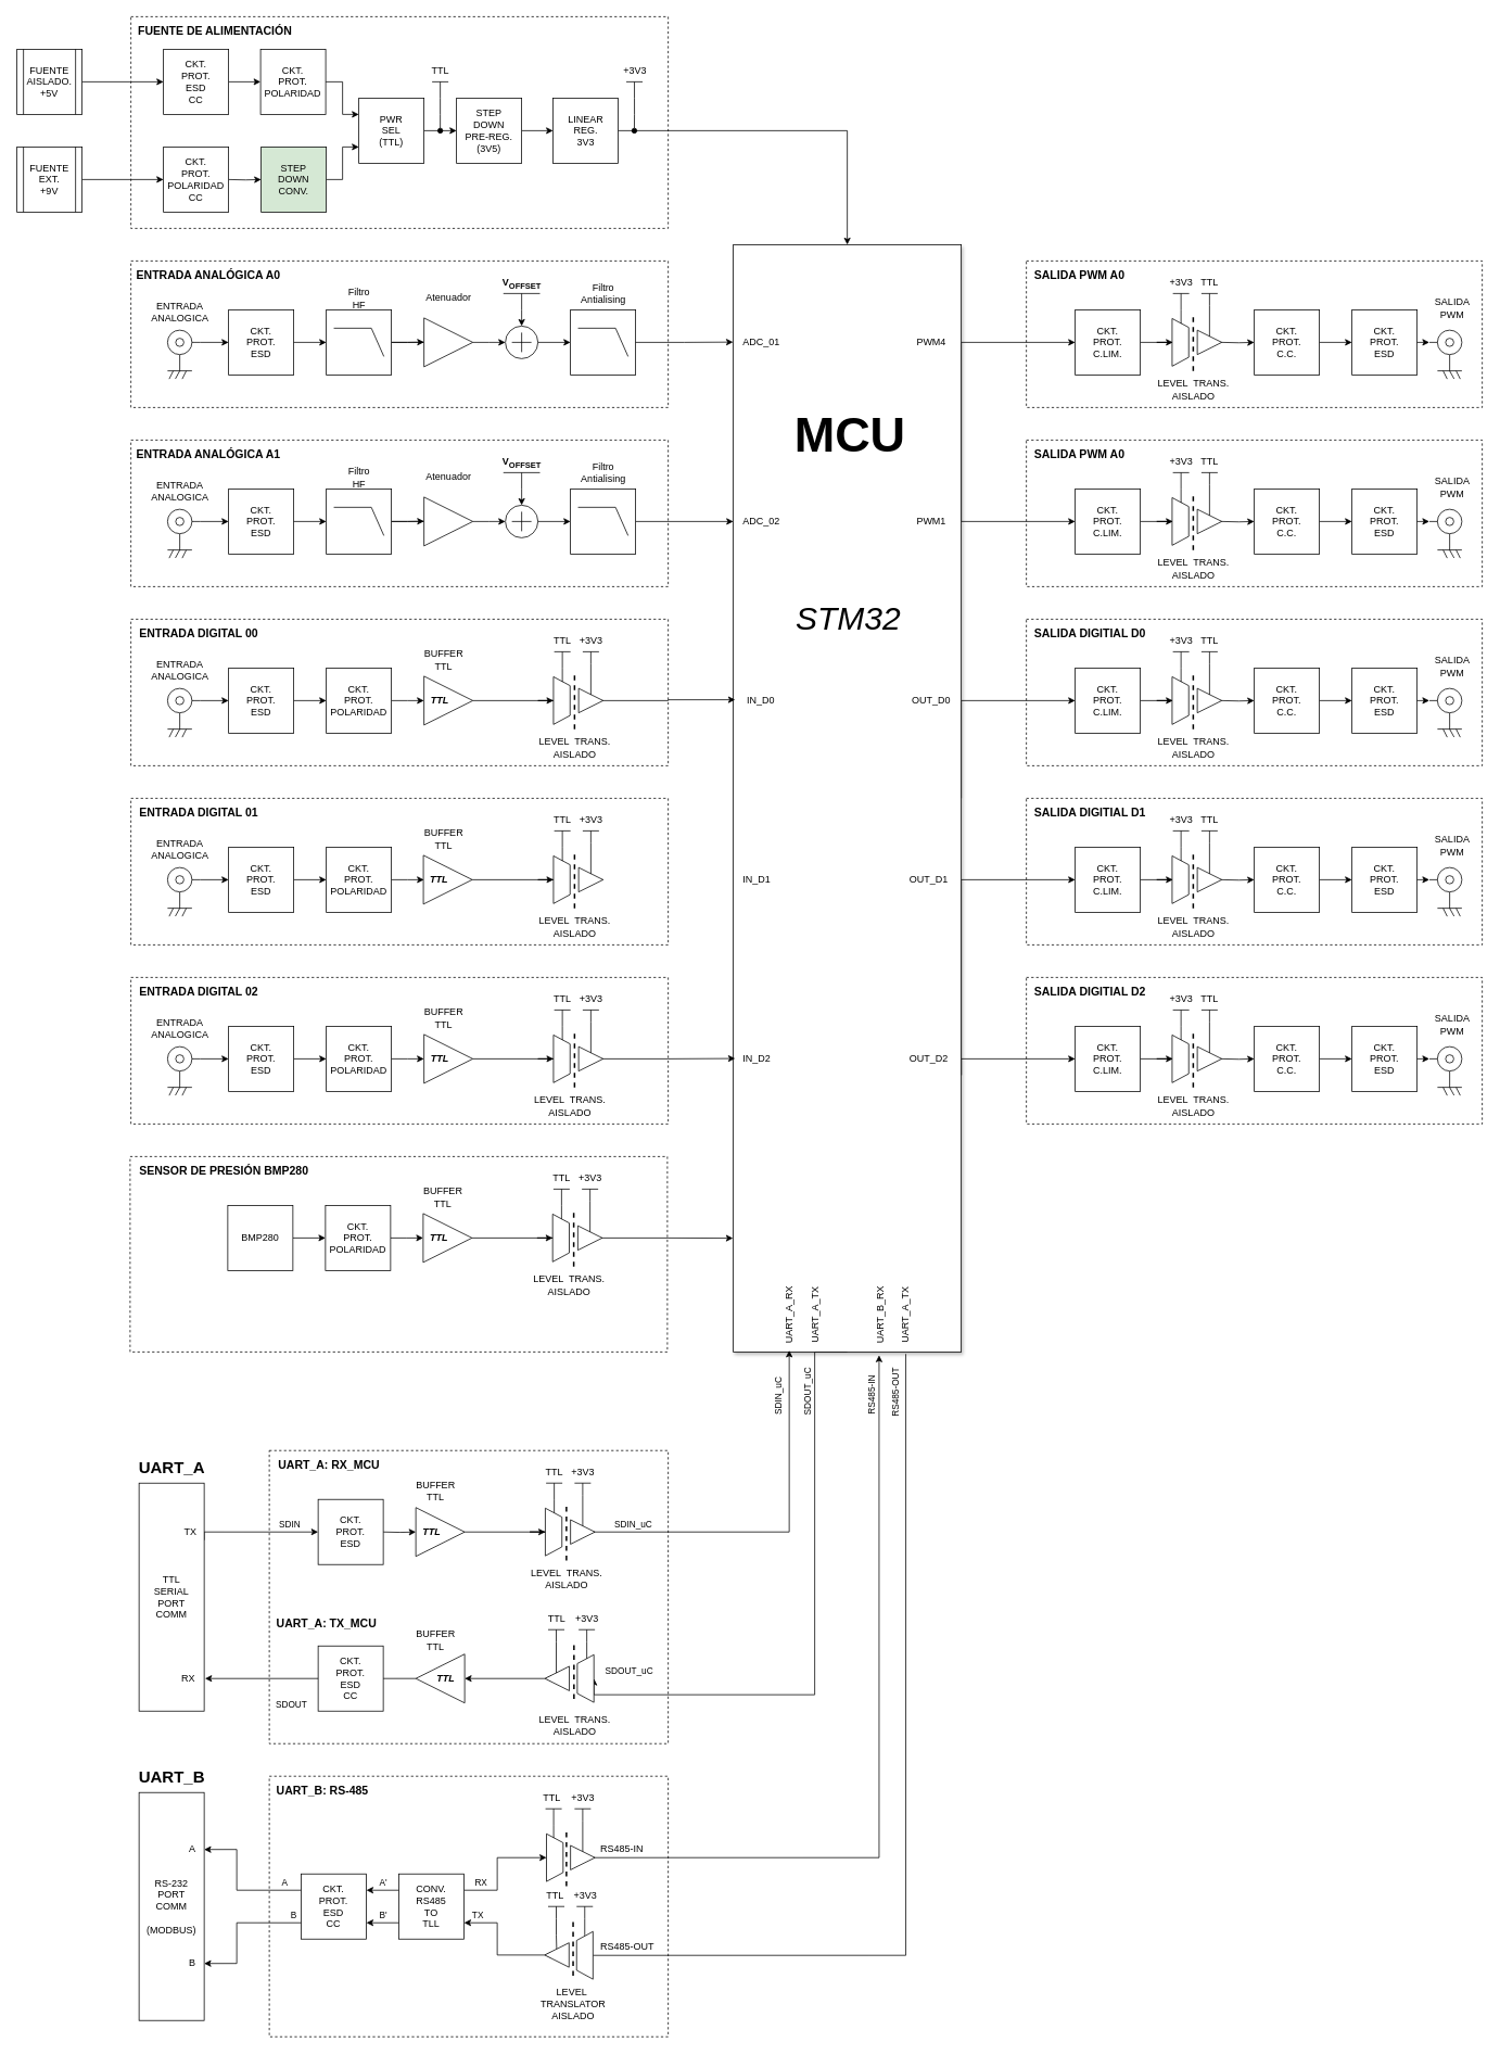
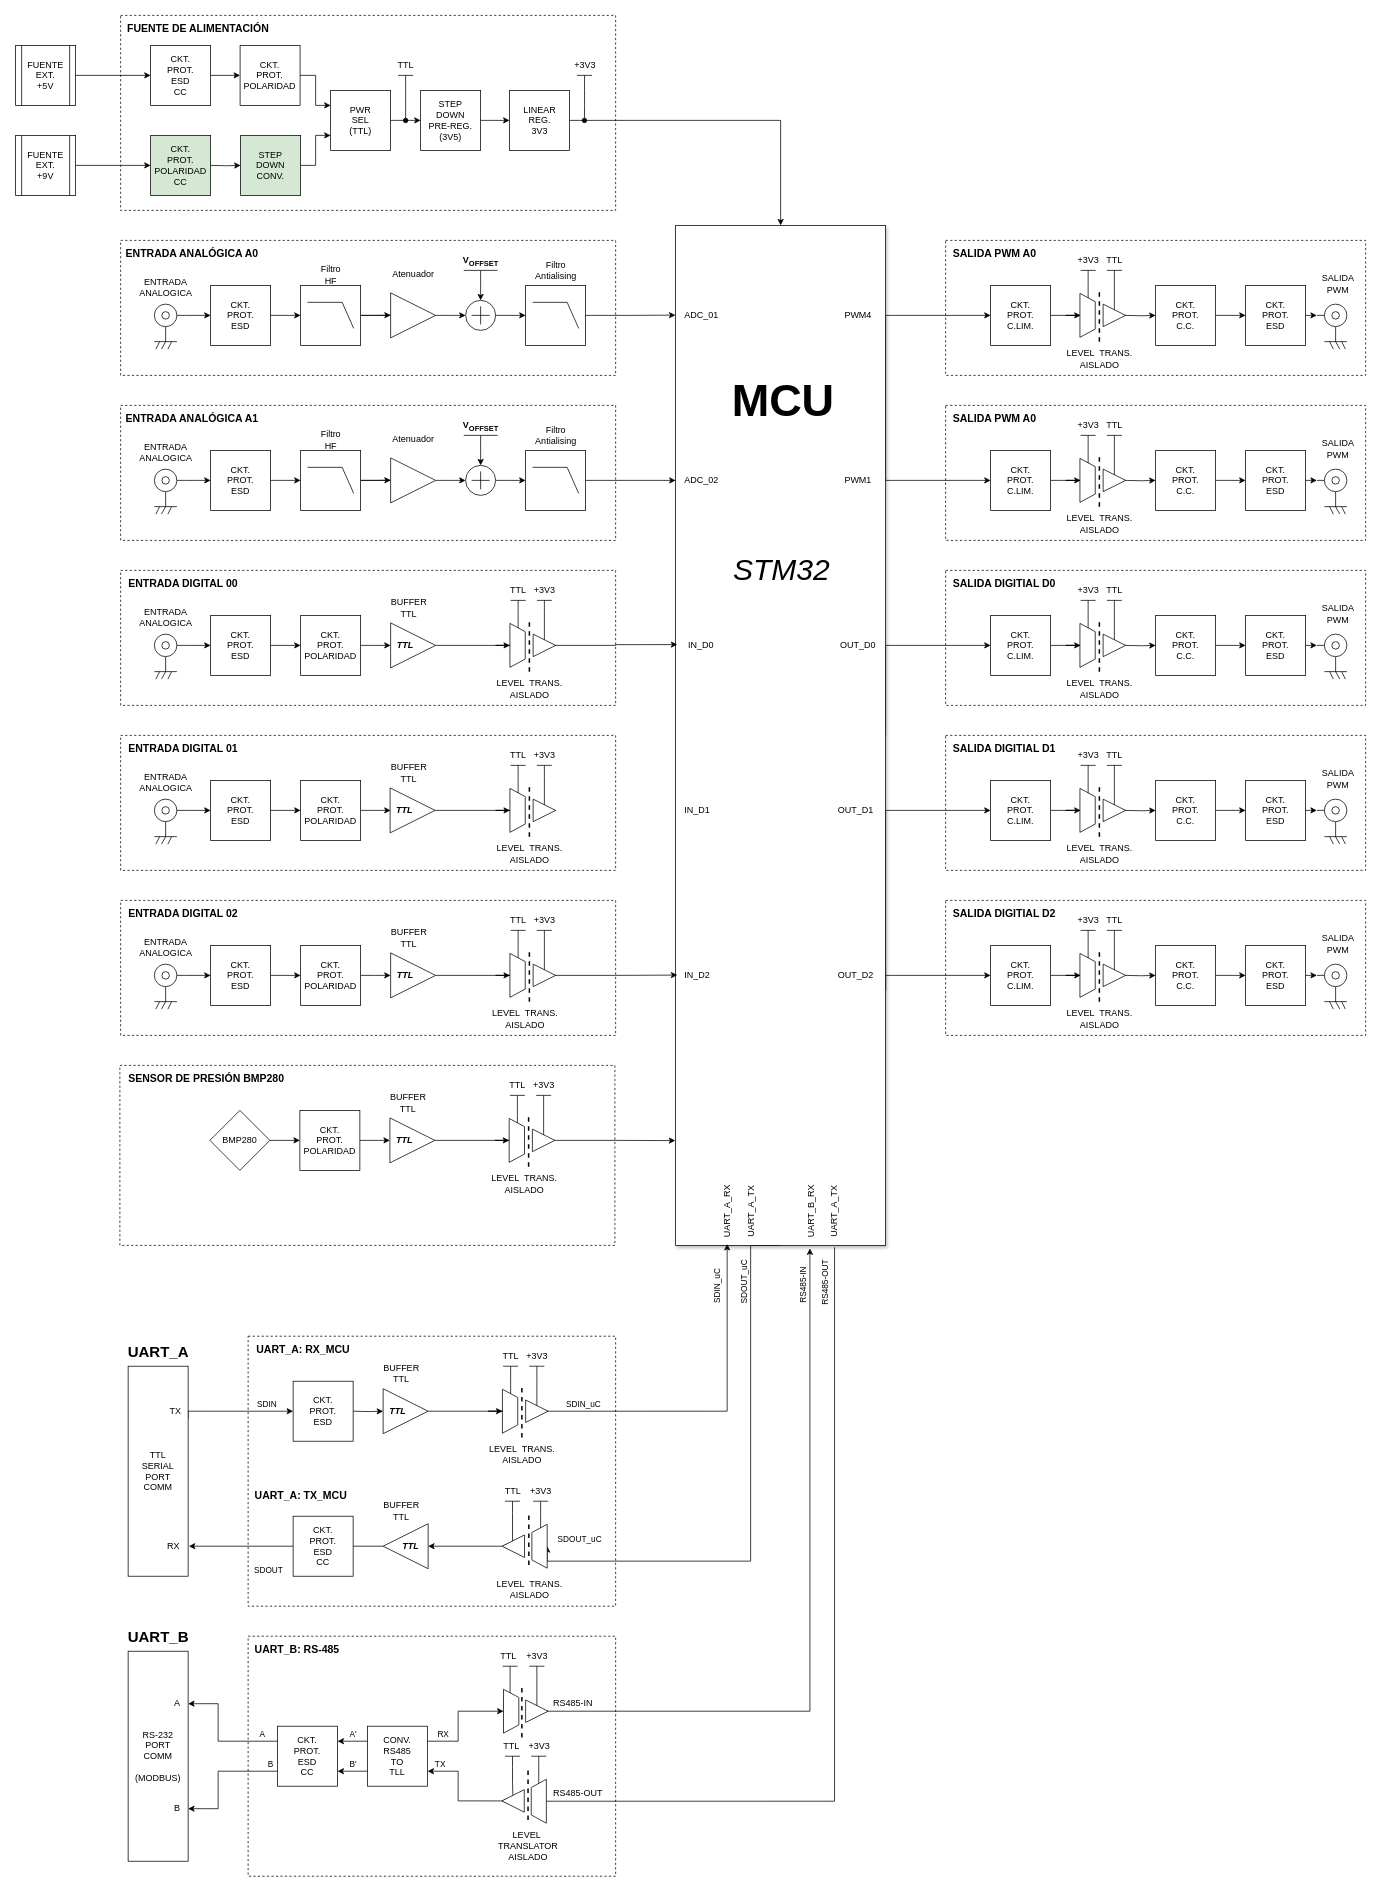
- <mxCell id="285" value="FUENTE&lt;br&gt;AISLADO.&lt;br&gt;+5V" style="shape=process;whiteSpace=wrap;html=1;backgroundOutline=1;" vertex="1" parent="1"><mxGeometry x="20" y="60" width="80" height="80" as="geometry" /></mxCell>
+ <mxCell id="285" value="FUENTE&lt;br&gt;EXT.&lt;br&gt;+5V" style="shape=process;whiteSpace=wrap;html=1;backgroundOutline=1;" vertex="1" parent="1"><mxGeometry x="20" y="60" width="80" height="80" as="geometry" /></mxCell>
- <mxCell id="282" value="CKT.&lt;br&gt;PROT.&lt;br&gt;POLARIDAD&lt;br&gt;CC" style="rounded=0;whiteSpace=wrap;html=1;" vertex="1" parent="1"><mxGeometry x="200" y="180" width="80" height="80" as="geometry" /></mxCell>
+ <mxCell id="282" value="CKT.&lt;br&gt;PROT.&lt;br&gt;POLARIDAD&lt;br&gt;CC" style="rounded=0;whiteSpace=wrap;html=1;fillColor=#d5e8d4;" vertex="1" parent="1"><mxGeometry x="200" y="180" width="80" height="80" as="geometry" /></mxCell>
- <mxCell id="331" value="BMP280" style="rounded=0;whiteSpace=wrap;html=1;" vertex="1" parent="1"><mxGeometry x="279" y="1480" width="80" height="80" as="geometry" /></mxCell>
+ <mxCell id="331" value="BMP280" style="rhombus;whiteSpace=wrap;html=1;" vertex="1" parent="1"><mxGeometry x="279" y="1480" width="80" height="80" as="geometry" /></mxCell>
